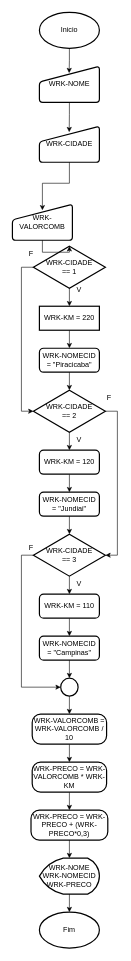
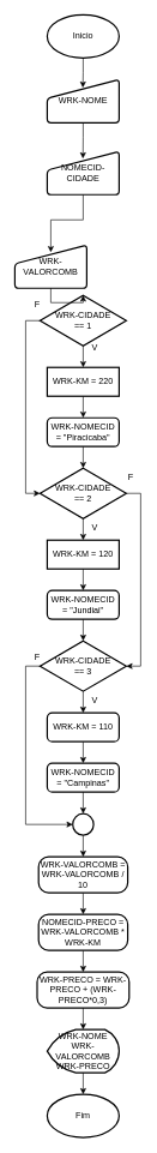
- <mxCell id="5" value="WRK-CIDADE" style="html=1;strokeWidth=2;shape=manualInput;whiteSpace=wrap;rounded=1;size=26;arcSize=11;" vertex="1" parent="1"><mxGeometry x="65" y="210" width="100" height="60" as="geometry" /></mxCell>
+ <mxCell id="5" value="NOMECID-CIDADE" style="html=1;strokeWidth=2;shape=manualInput;whiteSpace=wrap;rounded=1;size=26;arcSize=11;" vertex="1" parent="1"><mxGeometry x="65" y="210" width="100" height="60" as="geometry" /></mxCell>
- <mxCell id="19" value="WRK-KM = 120" style="rounded=1;whiteSpace=wrap;html=1;absoluteArcSize=1;arcSize=14;strokeWidth=2;" vertex="1" parent="1"><mxGeometry x="65" y="750" width="100" height="40" as="geometry" /></mxCell>
+ <mxCell id="19" value="WRK-KM = 120" style="whiteSpace=wrap;html=1;absoluteArcSize=1;arcSize=14;strokeWidth=2;rounded=0;" vertex="1" parent="1"><mxGeometry x="65" y="750" width="100" height="40" as="geometry" /></mxCell>
- <mxCell id="43" value="WRK-PRECO = WRK-VALORCOMB * WRK-KM" style="rounded=1;whiteSpace=wrap;html=1;absoluteArcSize=1;arcSize=28;strokeWidth=2;" vertex="1" parent="1"><mxGeometry x="53" y="1270" width="124" height="50" as="geometry" /></mxCell>
+ <mxCell id="43" value="NOMECID-PRECO = WRK-VALORCOMB * WRK-KM" style="rounded=1;whiteSpace=wrap;html=1;absoluteArcSize=1;arcSize=28;strokeWidth=2;" vertex="1" parent="1"><mxGeometry x="53" y="1270" width="124" height="50" as="geometry" /></mxCell>
- <mxCell id="45" value="WRK-NOME&lt;div&gt;WRK-NOMECID&lt;/div&gt;&lt;div&gt;WRK-PRECO&lt;/div&gt;" style="strokeWidth=2;html=1;shape=mxgraph.flowchart.display;whiteSpace=wrap;" vertex="1" parent="1"><mxGeometry x="65" y="1430" width="100" height="60" as="geometry" /></mxCell>
+ <mxCell id="45" value="WRK-NOME&lt;div&gt;WRK-VALORCOMB&lt;/div&gt;&lt;div&gt;WRK-PRECO&lt;/div&gt;" style="strokeWidth=2;html=1;shape=mxgraph.flowchart.display;whiteSpace=wrap;" vertex="1" parent="1"><mxGeometry x="65" y="1430" width="100" height="60" as="geometry" /></mxCell>
